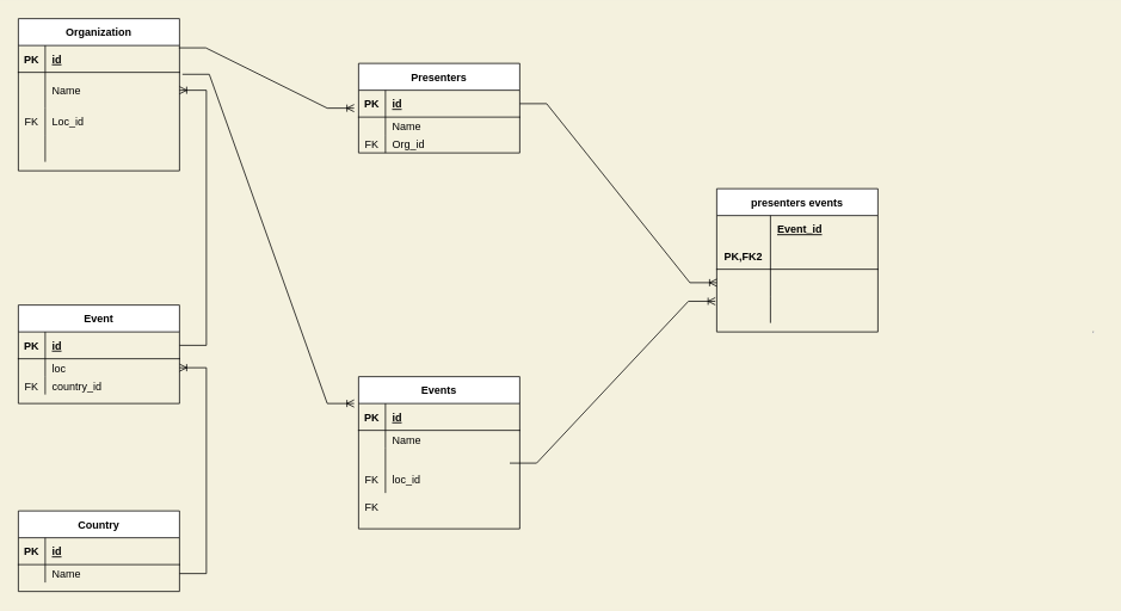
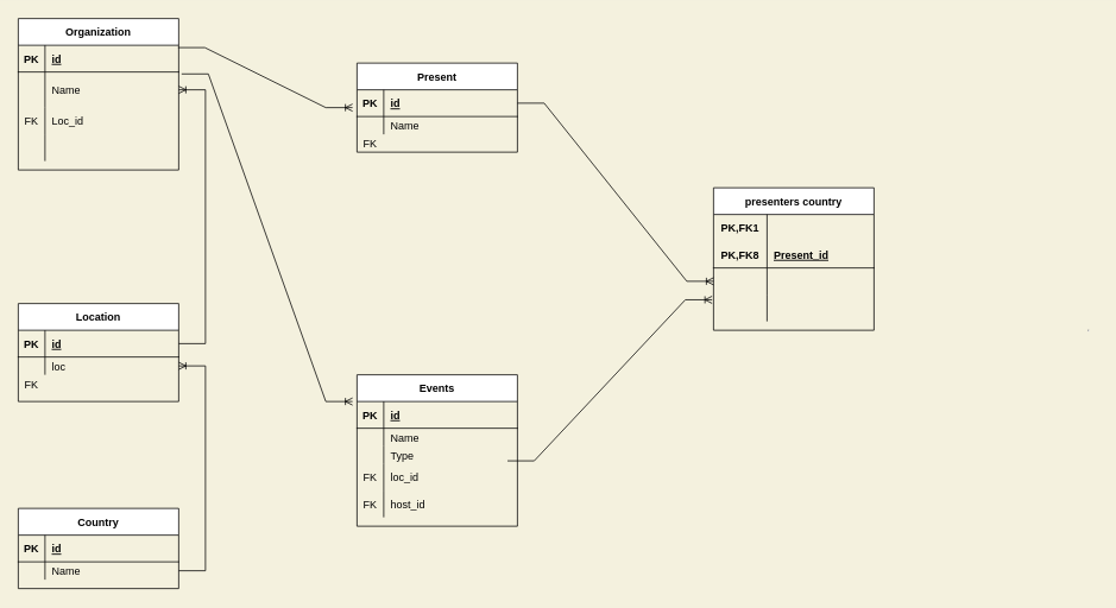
- <mxCell id="4" value="Presenters" style="shape=table;startSize=30;container=1;collapsible=1;childLayout=tableLayout;fixedRows=1;rowLines=0;fontStyle=1;align=center;resizeLast=1;" vertex="1" parent="1"><mxGeometry x="400" y="70" width="180" height="100" as="geometry" /></mxCell>
+ <mxCell id="4" value="Present" style="shape=table;startSize=30;container=1;collapsible=1;childLayout=tableLayout;fixedRows=1;rowLines=0;fontStyle=1;align=center;resizeLast=1;" vertex="1" parent="1"><mxGeometry x="400" y="70" width="180" height="100" as="geometry" /></mxCell>
- <mxCell id="13" value="Org_id" style="shape=partialRectangle;connectable=0;fillColor=none;top=0;left=0;bottom=0;right=0;align=left;spacingLeft=6;overflow=hidden;" vertex="1" parent="11"><mxGeometry x="30" width="150" height="20" as="geometry"><mxRectangle width="150" height="20" as="alternateBounds" /></mxGeometry></mxCell>
- <mxCell id="60" value="presenters events" style="shape=table;startSize=30;container=1;collapsible=1;childLayout=tableLayout;fixedRows=1;rowLines=0;fontStyle=1;align=center;resizeLast=1;" vertex="1" parent="1"><mxGeometry x="800" y="210" width="180" height="160" as="geometry" /></mxCell>
+ <mxCell id="60" value="presenters country" style="shape=table;startSize=30;container=1;collapsible=1;childLayout=tableLayout;fixedRows=1;rowLines=0;fontStyle=1;align=center;resizeLast=1;" vertex="1" parent="1"><mxGeometry x="800" y="210" width="180" height="160" as="geometry" /></mxCell>
+ <mxCell id="62" value="PK,FK1" style="shape=partialRectangle;connectable=0;fillColor=none;top=0;left=0;bottom=0;right=0;fontStyle=1;overflow=hidden;" vertex="1" parent="61"><mxGeometry width="60" height="30" as="geometry"><mxRectangle width="60" height="30" as="alternateBounds" /></mxGeometry></mxCell>
- <mxCell id="63" value="Event_id" style="shape=partialRectangle;connectable=0;fillColor=none;top=0;left=0;bottom=0;right=0;align=left;spacingLeft=6;fontStyle=5;overflow=hidden;" vertex="1" parent="61"><mxGeometry x="60" width="120" height="30" as="geometry"><mxRectangle width="120" height="30" as="alternateBounds" /></mxGeometry></mxCell>
+ <mxCell id="66" value="Present_id" style="shape=partialRectangle;connectable=0;fillColor=none;top=0;left=0;bottom=0;right=0;align=left;spacingLeft=6;fontStyle=5;overflow=hidden;" vertex="1" parent="64"><mxGeometry x="60" width="120" height="30" as="geometry"><mxRectangle width="120" height="30" as="alternateBounds" /></mxGeometry></mxCell>
- <mxCell id="65" value="PK,FK2" style="shape=partialRectangle;connectable=0;fillColor=none;top=0;left=0;bottom=0;right=0;fontStyle=1;overflow=hidden;" vertex="1" parent="64"><mxGeometry width="60" height="30" as="geometry"><mxRectangle width="60" height="30" as="alternateBounds" /></mxGeometry></mxCell>
+ <mxCell id="65" value="PK,FK8" style="shape=partialRectangle;connectable=0;fillColor=none;top=0;left=0;bottom=0;right=0;fontStyle=1;overflow=hidden;" vertex="1" parent="64"><mxGeometry width="60" height="30" as="geometry"><mxRectangle width="60" height="30" as="alternateBounds" /></mxGeometry></mxCell>
- <mxCell id="27" value="Event" style="shape=table;startSize=30;container=1;collapsible=1;childLayout=tableLayout;fixedRows=1;rowLines=0;fontStyle=1;align=center;resizeLast=1;" vertex="1" parent="1"><mxGeometry x="20" y="340" width="180" height="110" as="geometry" /></mxCell>
+ <mxCell id="27" value="Location" style="shape=table;startSize=30;container=1;collapsible=1;childLayout=tableLayout;fixedRows=1;rowLines=0;fontStyle=1;align=center;resizeLast=1;" vertex="1" parent="1"><mxGeometry x="20" y="340" width="180" height="110" as="geometry" /></mxCell>
- <mxCell id="36" value="country_id" style="shape=partialRectangle;connectable=0;fillColor=none;top=0;left=0;bottom=0;right=0;align=left;spacingLeft=6;overflow=hidden;" vertex="1" parent="34"><mxGeometry x="30" width="150" height="20" as="geometry"><mxRectangle width="150" height="20" as="alternateBounds" /></mxGeometry></mxCell>
+ <mxCell id="46" value="Type" style="shape=partialRectangle;connectable=0;fillColor=none;top=0;left=0;bottom=0;right=0;align=left;spacingLeft=6;overflow=hidden;" vertex="1" parent="44"><mxGeometry x="30" width="150" height="20" as="geometry"><mxRectangle width="150" height="20" as="alternateBounds" /></mxGeometry></mxCell>
+ <mxCell id="52" value="host_id" style="shape=partialRectangle;connectable=0;fillColor=none;top=0;left=0;bottom=0;right=0;align=left;spacingLeft=6;overflow=hidden;" vertex="1" parent="50"><mxGeometry x="30" width="150" height="30" as="geometry"><mxRectangle width="150" height="30" as="alternateBounds" /></mxGeometry></mxCell>
